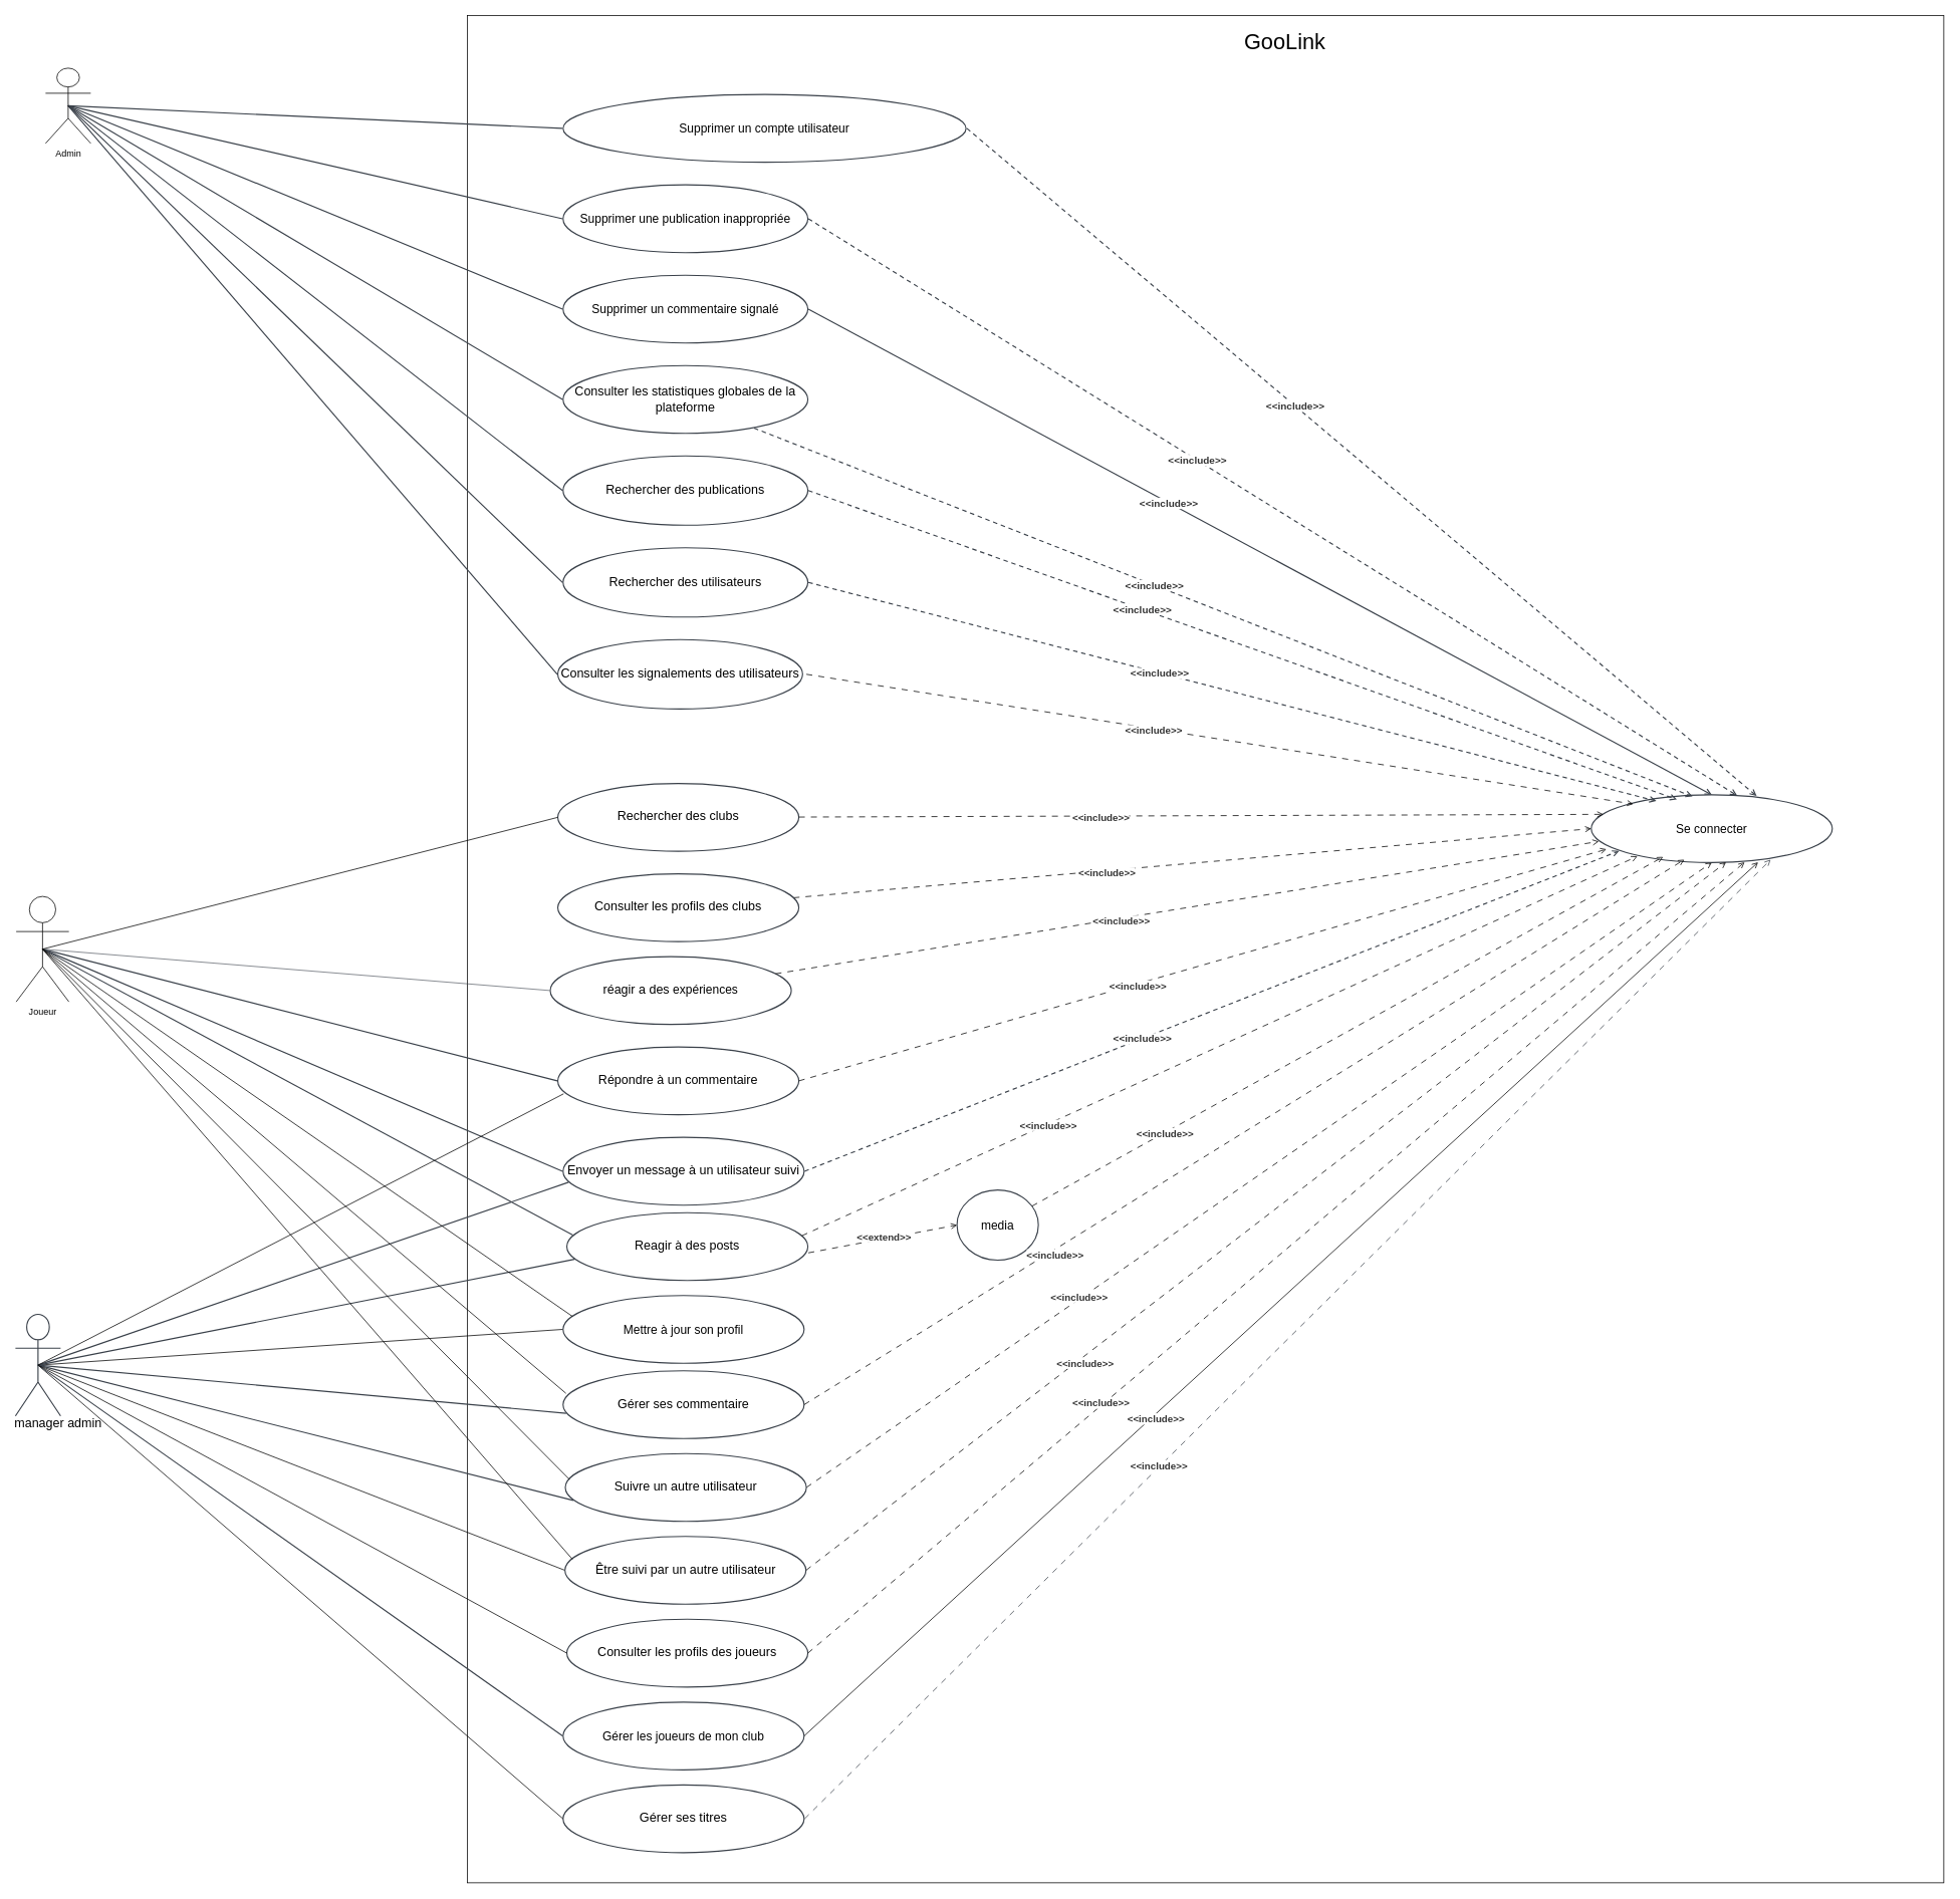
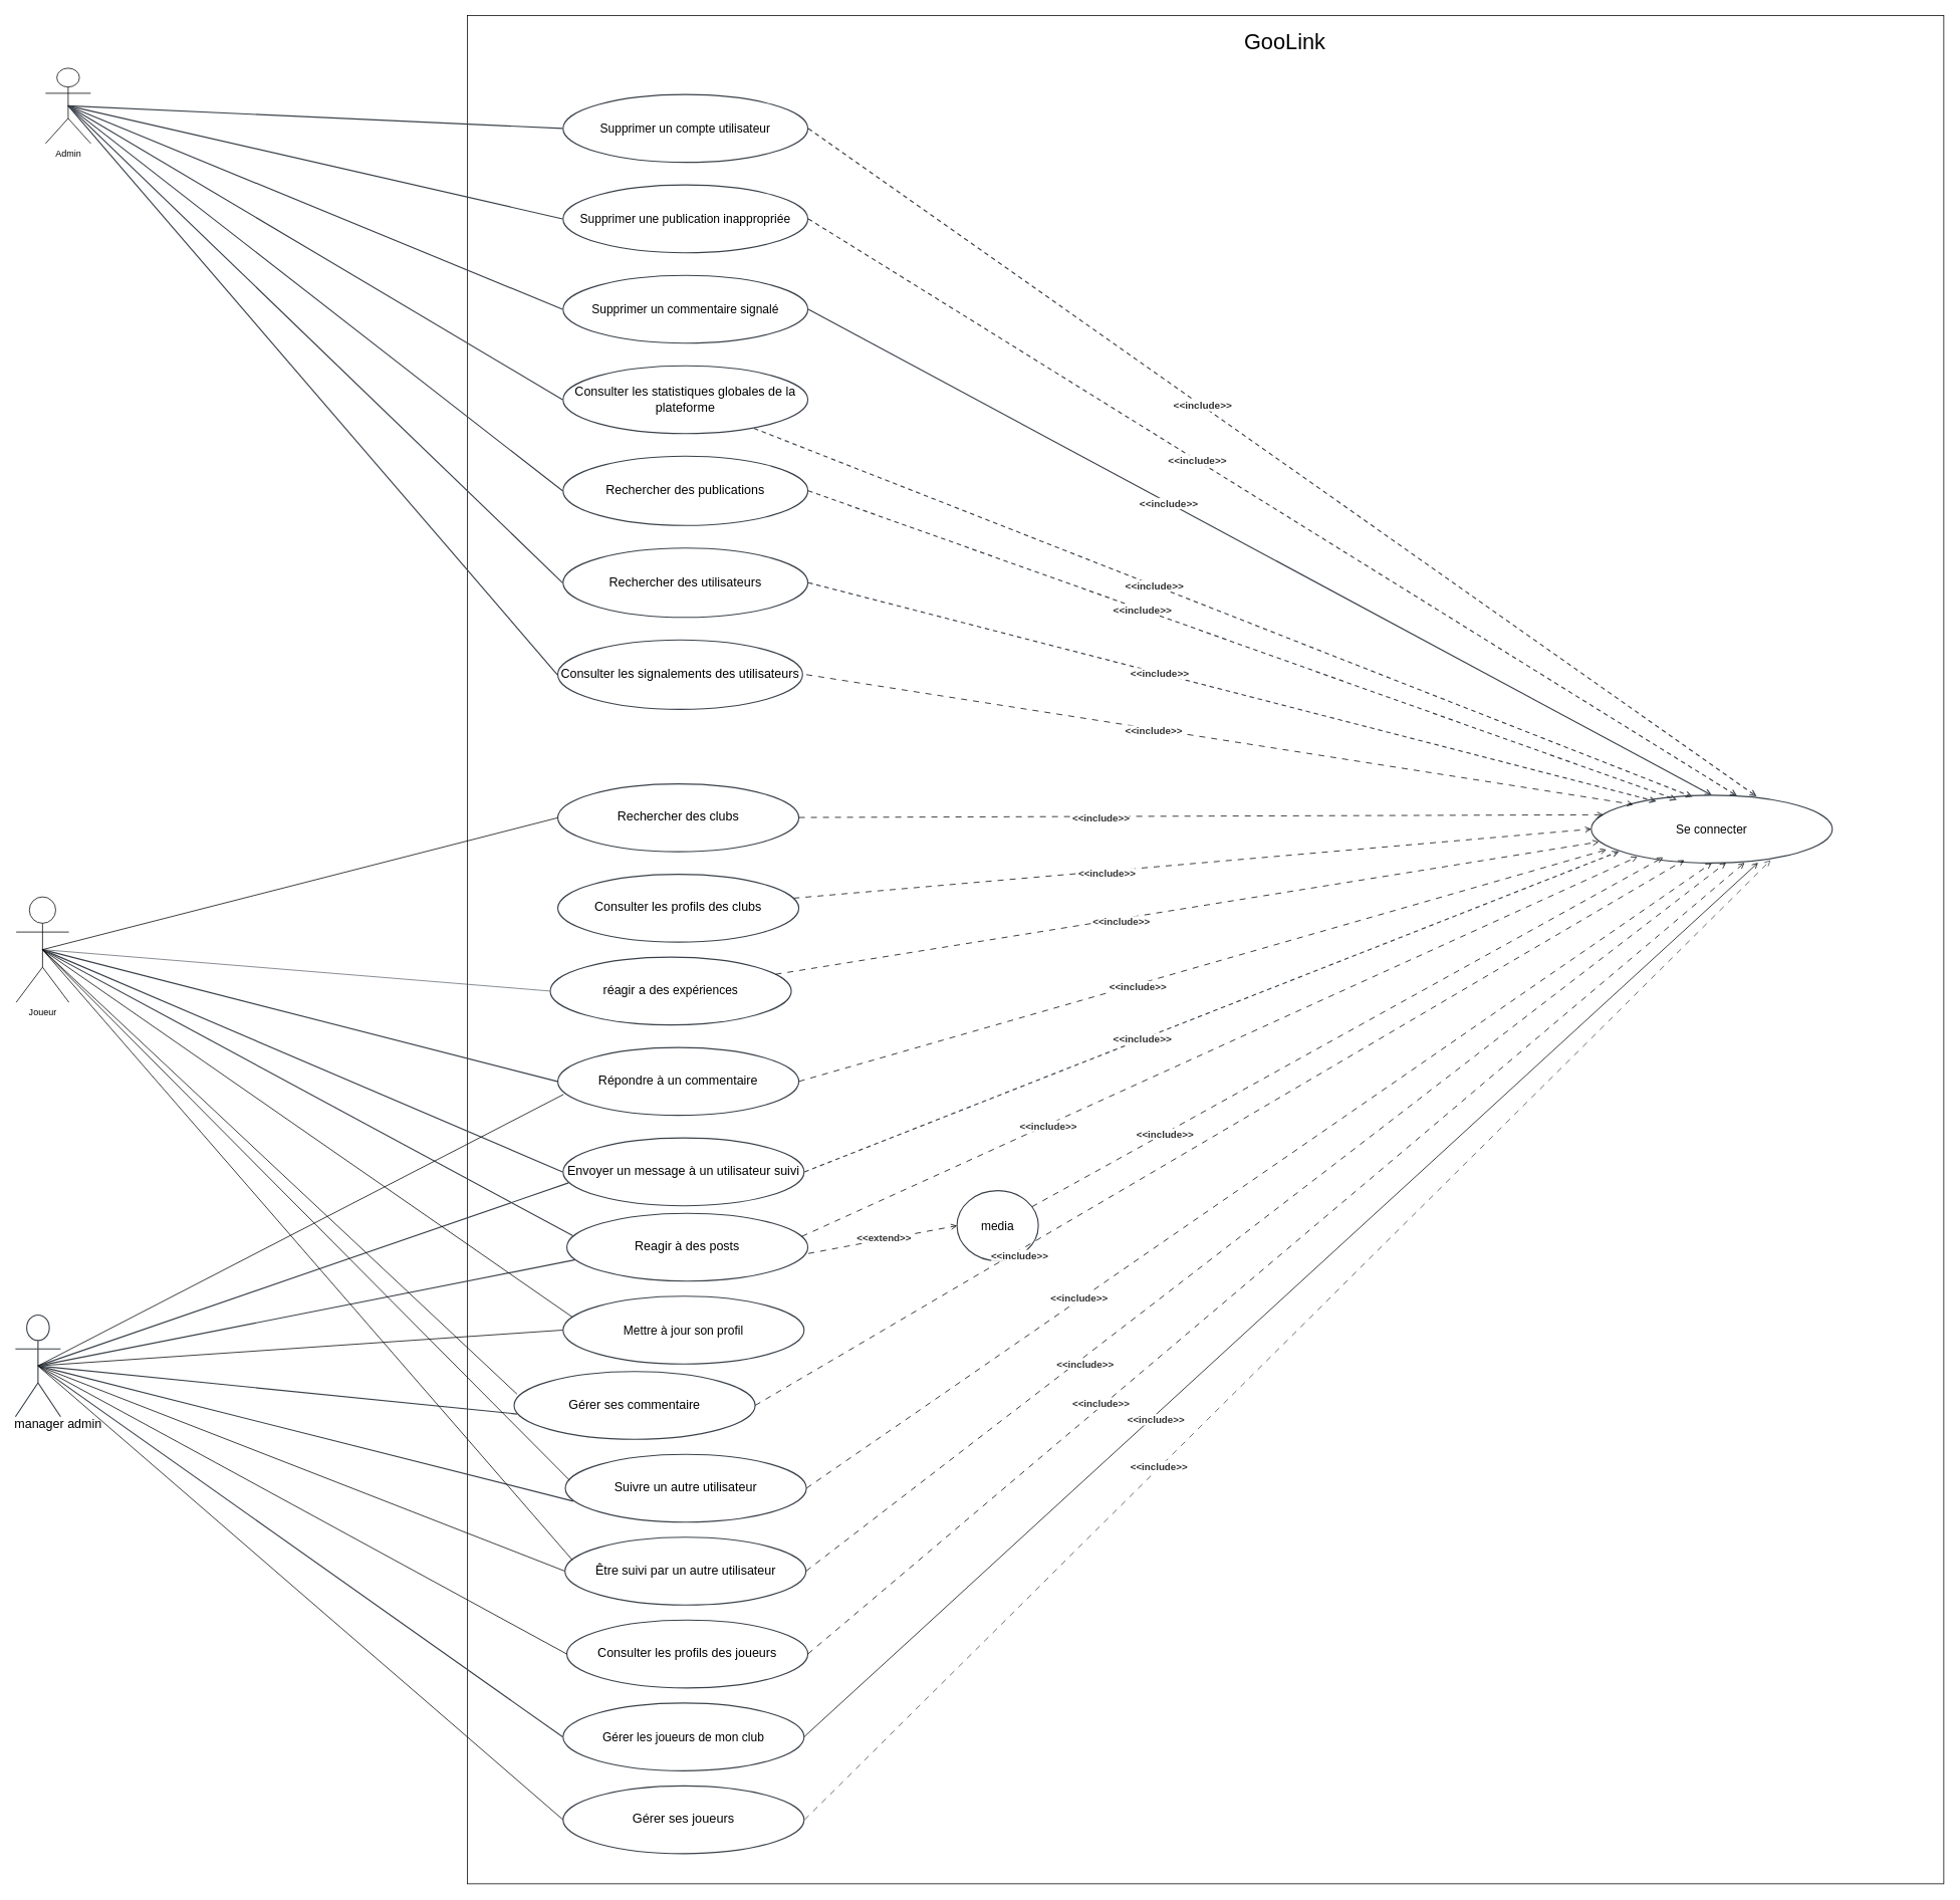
- <mxCell id="6" value="Supprimer un compte utilisateur" style="html=1;overflow=block;blockSpacing=1;whiteSpace=wrap;ellipse;fontSize=16;align=center;spacing=3.8;strokeColor=#3a414a;strokeOpacity=100;fillOpacity=100;rounded=1;absoluteArcSize=1;arcSize=9;fillColor=#ffffff;strokeWidth=1.5;lucidId=ST00JBbfZU-s;" vertex="1" parent="1"><mxGeometry x="747" y="125" width="535" height="90" as="geometry" /></mxCell>
+ <mxCell id="6" value="Supprimer un compte utilisateur" style="html=1;overflow=block;blockSpacing=1;whiteSpace=wrap;ellipse;fontSize=16;align=center;spacing=3.8;strokeColor=#3a414a;strokeOpacity=100;fillOpacity=100;rounded=1;absoluteArcSize=1;arcSize=9;fillColor=#ffffff;strokeWidth=1.5;lucidId=ST00JBbfZU-s;" vertex="1" parent="1"><mxGeometry x="747" y="125" width="325" height="90" as="geometry" /></mxCell>
- <mxCell id="11" value="Gérer ses commentaire" style="html=1;overflow=block;blockSpacing=1;whiteSpace=wrap;ellipse;fontSize=16.7;align=center;spacing=3.8;strokeColor=#3a414a;strokeOpacity=100;fillOpacity=100;rounded=1;absoluteArcSize=1;arcSize=9;fillColor=#ffffff;strokeWidth=1.5;lucidId=gW00jLWi2LWN;" vertex="1" parent="1"><mxGeometry x="747" y="1820" width="320" height="90" as="geometry" /></mxCell>
+ <mxCell id="11" value="Gérer ses commentaire" style="html=1;overflow=block;blockSpacing=1;whiteSpace=wrap;ellipse;fontSize=16.7;align=center;spacing=3.8;strokeColor=#3a414a;strokeOpacity=100;fillOpacity=100;rounded=1;absoluteArcSize=1;arcSize=9;fillColor=#ffffff;strokeWidth=1.5;lucidId=gW00jLWi2LWN;" vertex="1" parent="1"><mxGeometry x="682" y="1820" width="320" height="90" as="geometry" /></mxCell>
- <mxCell id="5" value="&lt;span style=&quot;font-size: 17px;&quot;&gt;Gérer ses titres&lt;/span&gt;" style="html=1;overflow=block;blockSpacing=1;whiteSpace=wrap;ellipse;fontSize=13;align=center;spacing=3.8;strokeColor=#3a414a;strokeOpacity=100;fillOpacity=100;rounded=1;absoluteArcSize=1;arcSize=9;fillColor=#ffffff;strokeWidth=1.5;lucidId=_wU4L.gYv-ki;" vertex="1" parent="1"><mxGeometry x="747" y="2370" width="320" height="90" as="geometry" /></mxCell>
+ <mxCell id="5" value="&lt;span style=&quot;font-size: 17px;&quot;&gt;Gérer ses joueurs&lt;/span&gt;" style="html=1;overflow=block;blockSpacing=1;whiteSpace=wrap;ellipse;fontSize=13;align=center;spacing=3.8;strokeColor=#3a414a;strokeOpacity=100;fillOpacity=100;rounded=1;absoluteArcSize=1;arcSize=9;fillColor=#ffffff;strokeWidth=1.5;lucidId=_wU4L.gYv-ki;" vertex="1" parent="1"><mxGeometry x="747" y="2370" width="320" height="90" as="geometry" /></mxCell>
